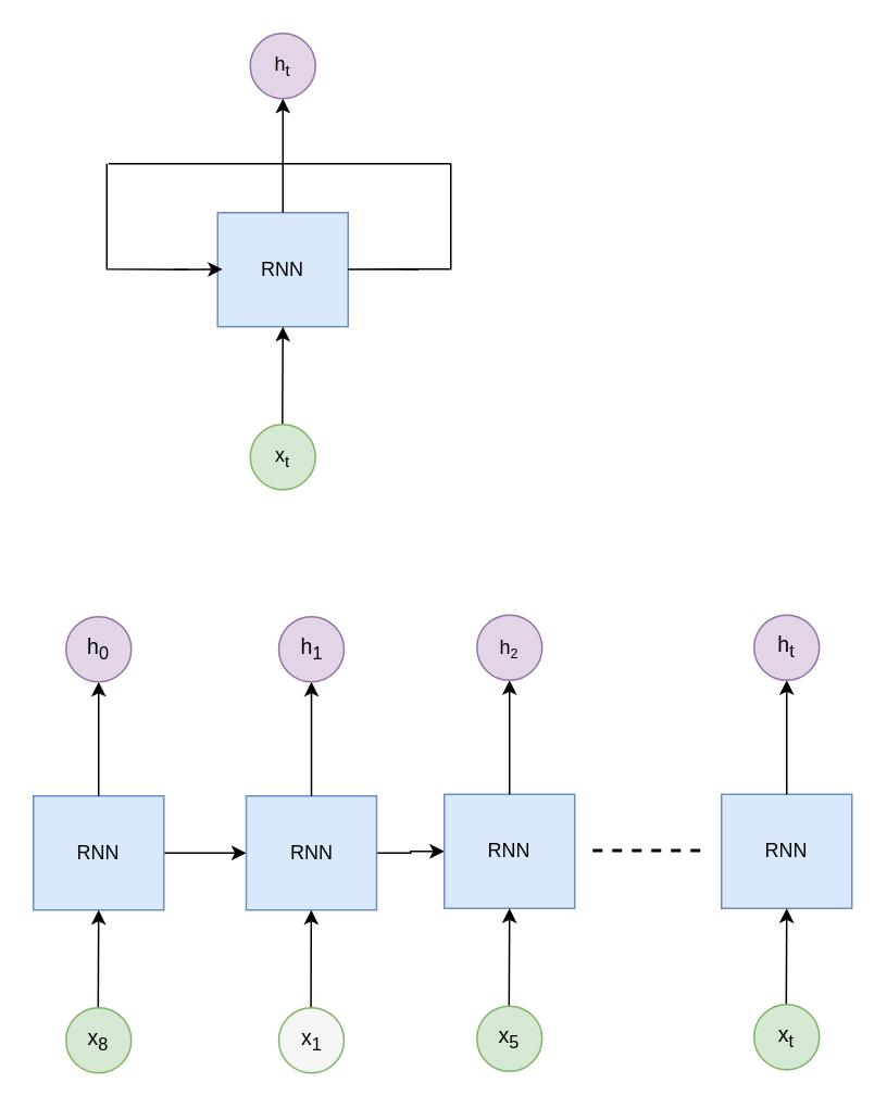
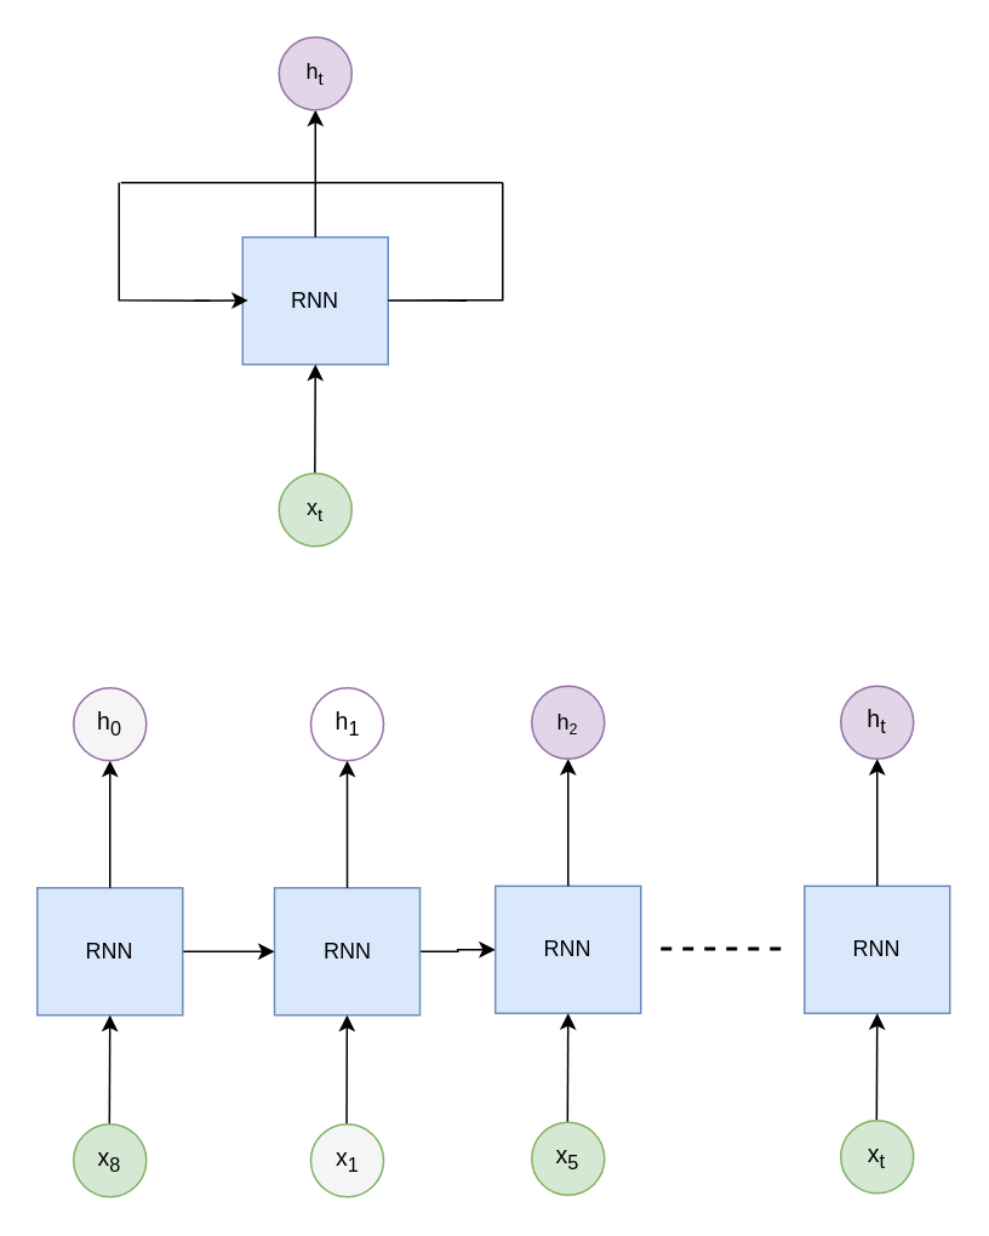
- <mxCell id="28" value="&lt;font style=&quot;font-size: 13px;&quot;&gt;h&lt;sub style=&quot;&quot;&gt;0&lt;/sub&gt;&lt;/font&gt;" style="ellipse;whiteSpace=wrap;html=1;aspect=fixed;fillColor=#e1d5e7;strokeColor=#9673a6;" vertex="1" parent="1"><mxGeometry x="40" y="378" width="40" height="40" as="geometry" /></mxCell>
+ <mxCell id="28" value="&lt;font style=&quot;font-size: 13px;&quot;&gt;h&lt;sub style=&quot;&quot;&gt;0&lt;/sub&gt;&lt;/font&gt;" style="ellipse;whiteSpace=wrap;html=1;aspect=fixed;fillColor=#f5f5f5;strokeColor=#9673a6;" vertex="1" parent="1"><mxGeometry x="40" y="378" width="40" height="40" as="geometry" /></mxCell>
- <mxCell id="17" value="&lt;font style=&quot;font-size: 13px;&quot;&gt;h&lt;sub style=&quot;&quot;&gt;1&lt;/sub&gt;&lt;/font&gt;" style="ellipse;whiteSpace=wrap;html=1;aspect=fixed;fillColor=#e1d5e7;strokeColor=#9673a6;" vertex="1" parent="1"><mxGeometry x="170.5" y="378" width="40" height="40" as="geometry" /></mxCell>
+ <mxCell id="17" value="&lt;font style=&quot;font-size: 13px;&quot;&gt;h&lt;sub style=&quot;&quot;&gt;1&lt;/sub&gt;&lt;/font&gt;" style="ellipse;whiteSpace=wrap;html=1;aspect=fixed;fillColor=#ffffff;strokeColor=#9673a6;" vertex="1" parent="1"><mxGeometry x="170.5" y="378" width="40" height="40" as="geometry" /></mxCell>
